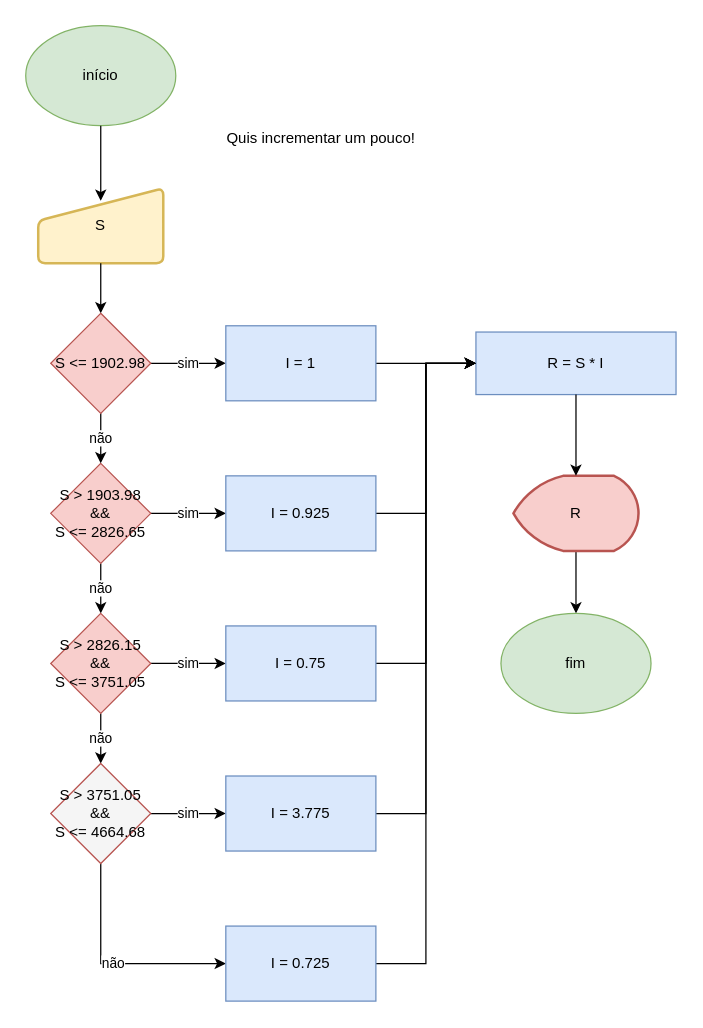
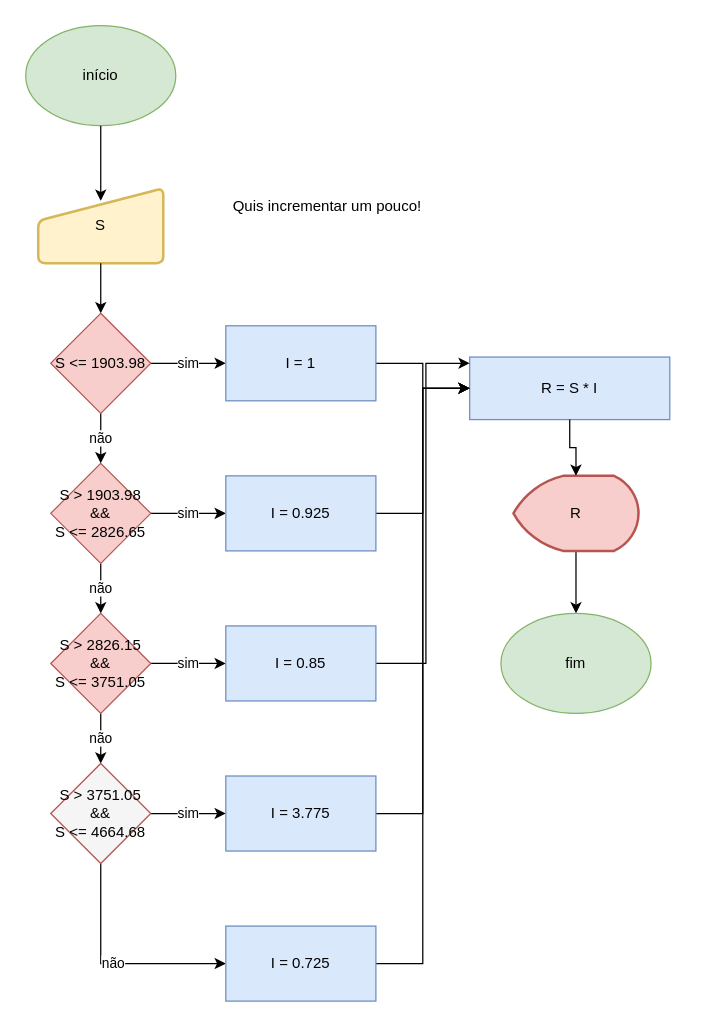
- <mxCell id="35" value="Quis incrementar um pouco!" style="text;strokeColor=none;fillColor=none;align=left;verticalAlign=middle;spacingLeft=4;spacingRight=4;overflow=hidden;points=[[0,0.5],[1,0.5]];portConstraint=eastwest;rotatable=0;whiteSpace=wrap;html=1;" vertex="1" parent="1"><mxGeometry x="175" y="60" width="190" height="100" as="geometry" /></mxCell>
+ <mxCell id="35" value="Quis incrementar um pouco!" style="text;strokeColor=none;fillColor=none;align=left;verticalAlign=middle;spacingLeft=4;spacingRight=4;overflow=hidden;points=[[0,0.5],[1,0.5]];portConstraint=eastwest;rotatable=0;whiteSpace=wrap;html=1;" vertex="1" parent="1"><mxGeometry x="180" y="115" width="190" height="100" as="geometry" /></mxCell>
- <mxCell id="18" value="S &amp;lt;= 1902.98" style="rhombus;whiteSpace=wrap;html=1;fillColor=#f8cecc;strokeColor=#b85450;" vertex="1" parent="1"><mxGeometry x="40" y="250" width="80" height="80" as="geometry" /></mxCell>
+ <mxCell id="18" value="S &amp;lt;= 1903.98" style="rhombus;whiteSpace=wrap;html=1;fillColor=#f8cecc;strokeColor=#b85450;" vertex="1" parent="1"><mxGeometry x="40" y="250" width="80" height="80" as="geometry" /></mxCell>
- <mxCell id="7" value="R = S * I" style="rounded=0;whiteSpace=wrap;html=1;fillColor=#dae8fc;strokeColor=#6c8ebf;" vertex="1" parent="1"><mxGeometry x="380" y="265" width="160" height="50" as="geometry" /></mxCell>
+ <mxCell id="7" value="R = S * I" style="rounded=0;whiteSpace=wrap;html=1;fillColor=#dae8fc;strokeColor=#6c8ebf;" vertex="1" parent="1"><mxGeometry x="375" y="285" width="160" height="50" as="geometry" /></mxCell>
- <mxCell id="30" value="I = 0.75" style="rounded=0;whiteSpace=wrap;html=1;fillColor=#dae8fc;strokeColor=#6c8ebf;" vertex="1" parent="1"><mxGeometry x="180" y="500" width="120" height="60" as="geometry" /></mxCell>
+ <mxCell id="30" value="I = 0.85" style="rounded=0;whiteSpace=wrap;html=1;fillColor=#dae8fc;strokeColor=#6c8ebf;" vertex="1" parent="1"><mxGeometry x="180" y="500" width="120" height="60" as="geometry" /></mxCell>
